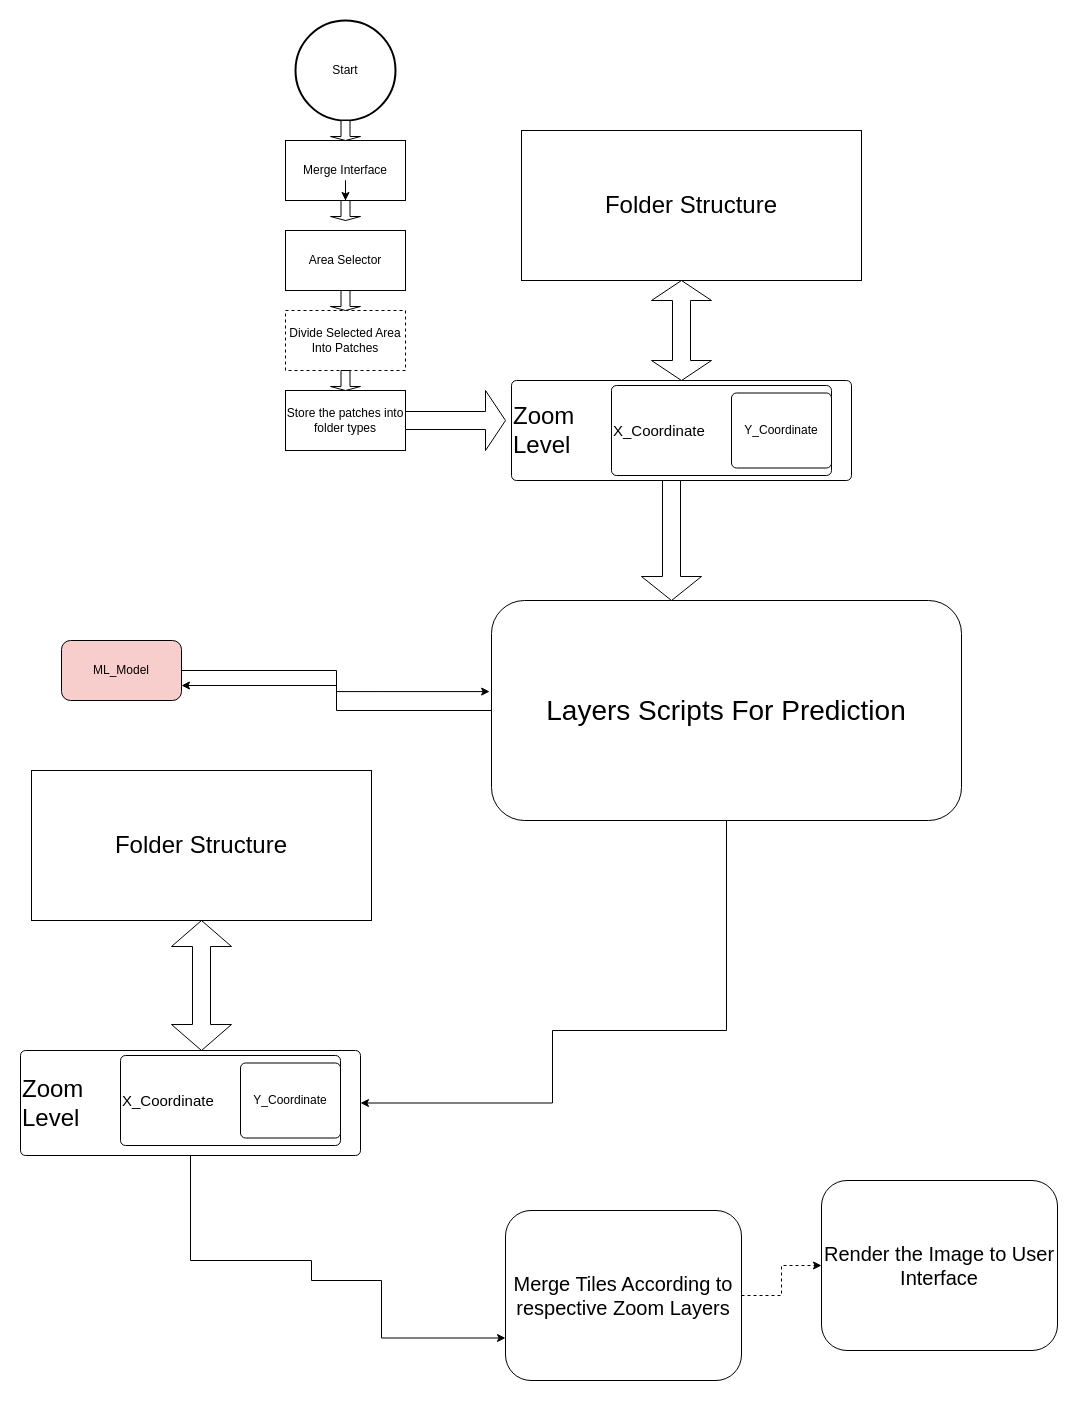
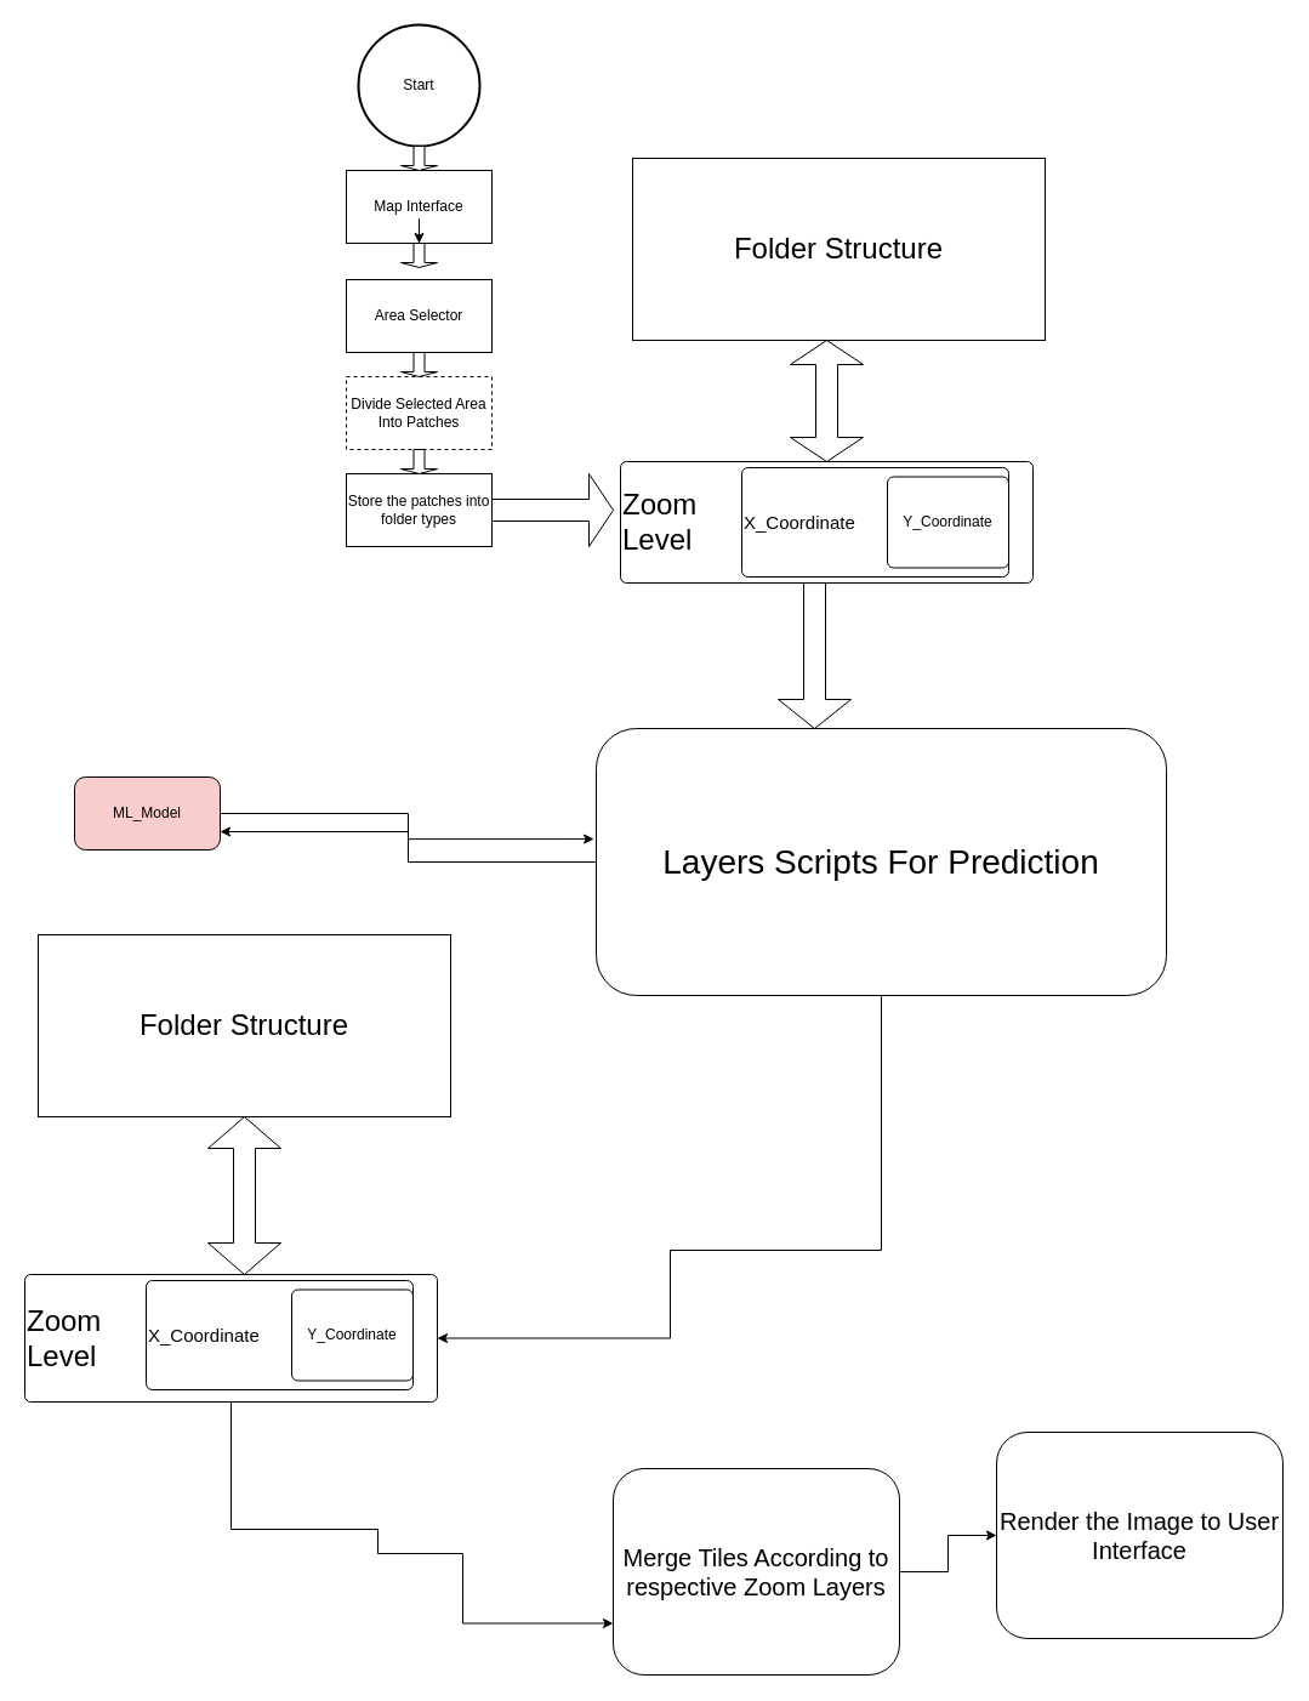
- <mxCell id="4" value="Merge Interface" style="rounded=0;whiteSpace=wrap;html=1;" vertex="1" parent="1"><mxGeometry x="285" y="140" width="120" height="60" as="geometry" /></mxCell>
+ <mxCell id="4" value="Map Interface" style="rounded=0;whiteSpace=wrap;html=1;" vertex="1" parent="1"><mxGeometry x="285" y="140" width="120" height="60" as="geometry" /></mxCell>
- <mxCell id="33" value="" style="edgeStyle=orthogonalEdgeStyle;rounded=0;orthogonalLoop=1;jettySize=auto;html=1;dashed=1;" edge="1" parent="1" source="34" target="35"><mxGeometry relative="1" as="geometry" /></mxCell>
+ <mxCell id="33" value="" style="edgeStyle=orthogonalEdgeStyle;rounded=0;orthogonalLoop=1;jettySize=auto;html=1;" edge="1" parent="1" source="34" target="35"><mxGeometry relative="1" as="geometry" /></mxCell>
